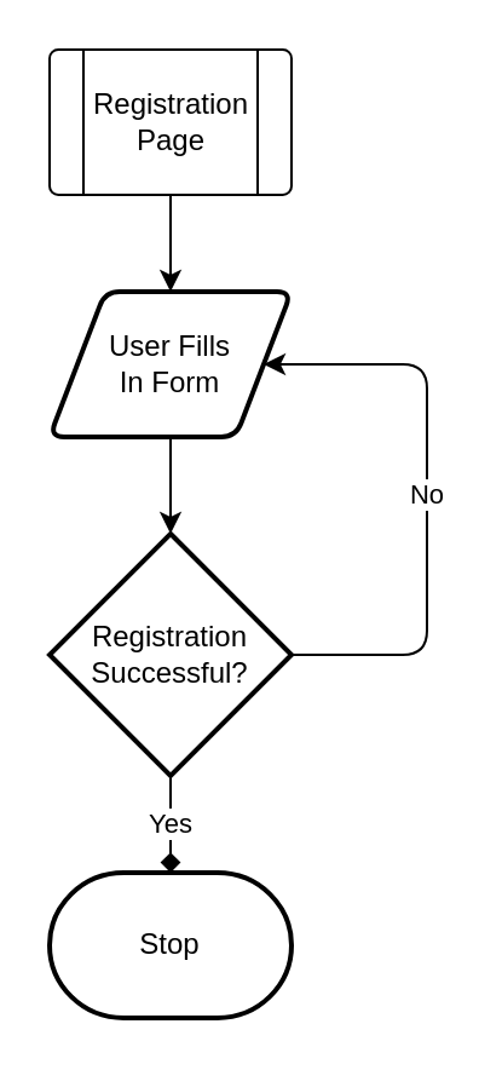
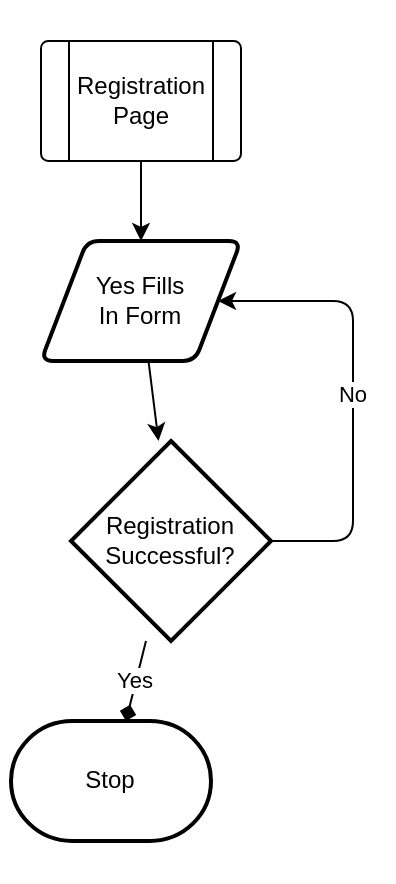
- <mxCell id="4" value="User Fills&lt;br&gt;In Form" style="shape=parallelogram;html=1;strokeWidth=2;perimeter=parallelogramPerimeter;whiteSpace=wrap;rounded=1;arcSize=12;size=0.23;" parent="1" vertex="1"><mxGeometry x="20" y="120" width="100" height="60" as="geometry" /></mxCell>
+ <mxCell id="4" value="Yes Fills&lt;br&gt;In Form" style="shape=parallelogram;html=1;strokeWidth=2;perimeter=parallelogramPerimeter;whiteSpace=wrap;rounded=1;arcSize=12;size=0.23;" parent="1" vertex="1"><mxGeometry x="20" y="120" width="100" height="60" as="geometry" /></mxCell>
- <mxCell id="7" value="Registration&lt;br&gt;Successful?" style="strokeWidth=2;html=1;shape=mxgraph.flowchart.decision;whiteSpace=wrap;" parent="1" vertex="1"><mxGeometry x="20" y="220" width="100" height="100" as="geometry" /></mxCell>
+ <mxCell id="7" value="Registration&lt;br&gt;Successful?" style="strokeWidth=2;html=1;shape=mxgraph.flowchart.decision;whiteSpace=wrap;" parent="1" vertex="1"><mxGeometry x="35" y="220" width="100" height="100" as="geometry" /></mxCell>
- <mxCell id="8" value="Stop" style="strokeWidth=2;html=1;shape=mxgraph.flowchart.terminator;whiteSpace=wrap;" parent="1" vertex="1"><mxGeometry x="20" y="360" width="100" height="60" as="geometry" /></mxCell>
+ <mxCell id="8" value="Stop" style="strokeWidth=2;html=1;shape=mxgraph.flowchart.terminator;whiteSpace=wrap;" parent="1" vertex="1"><mxGeometry x="5" y="360" width="100" height="60" as="geometry" /></mxCell>
